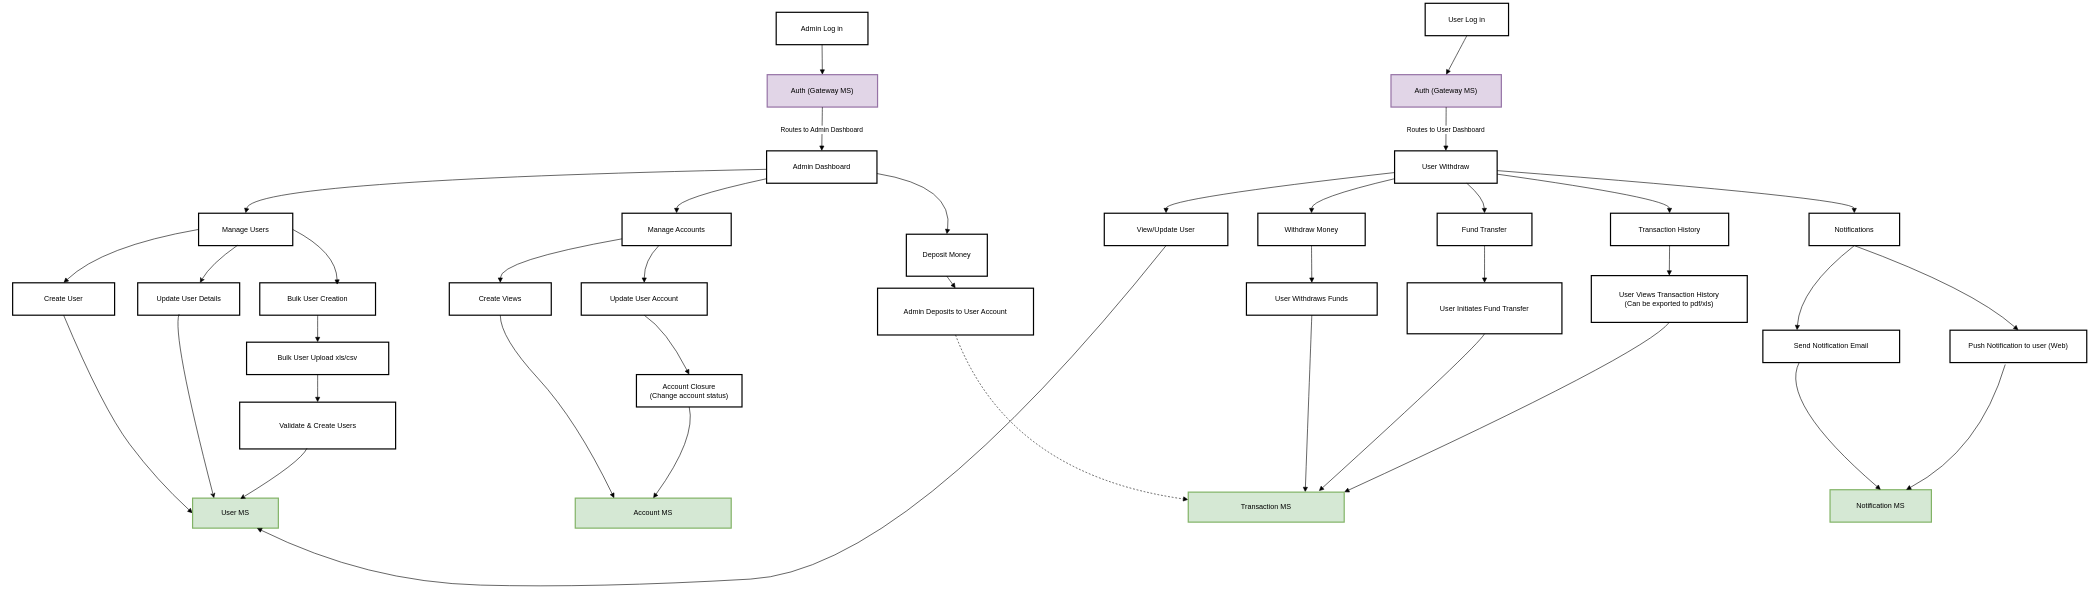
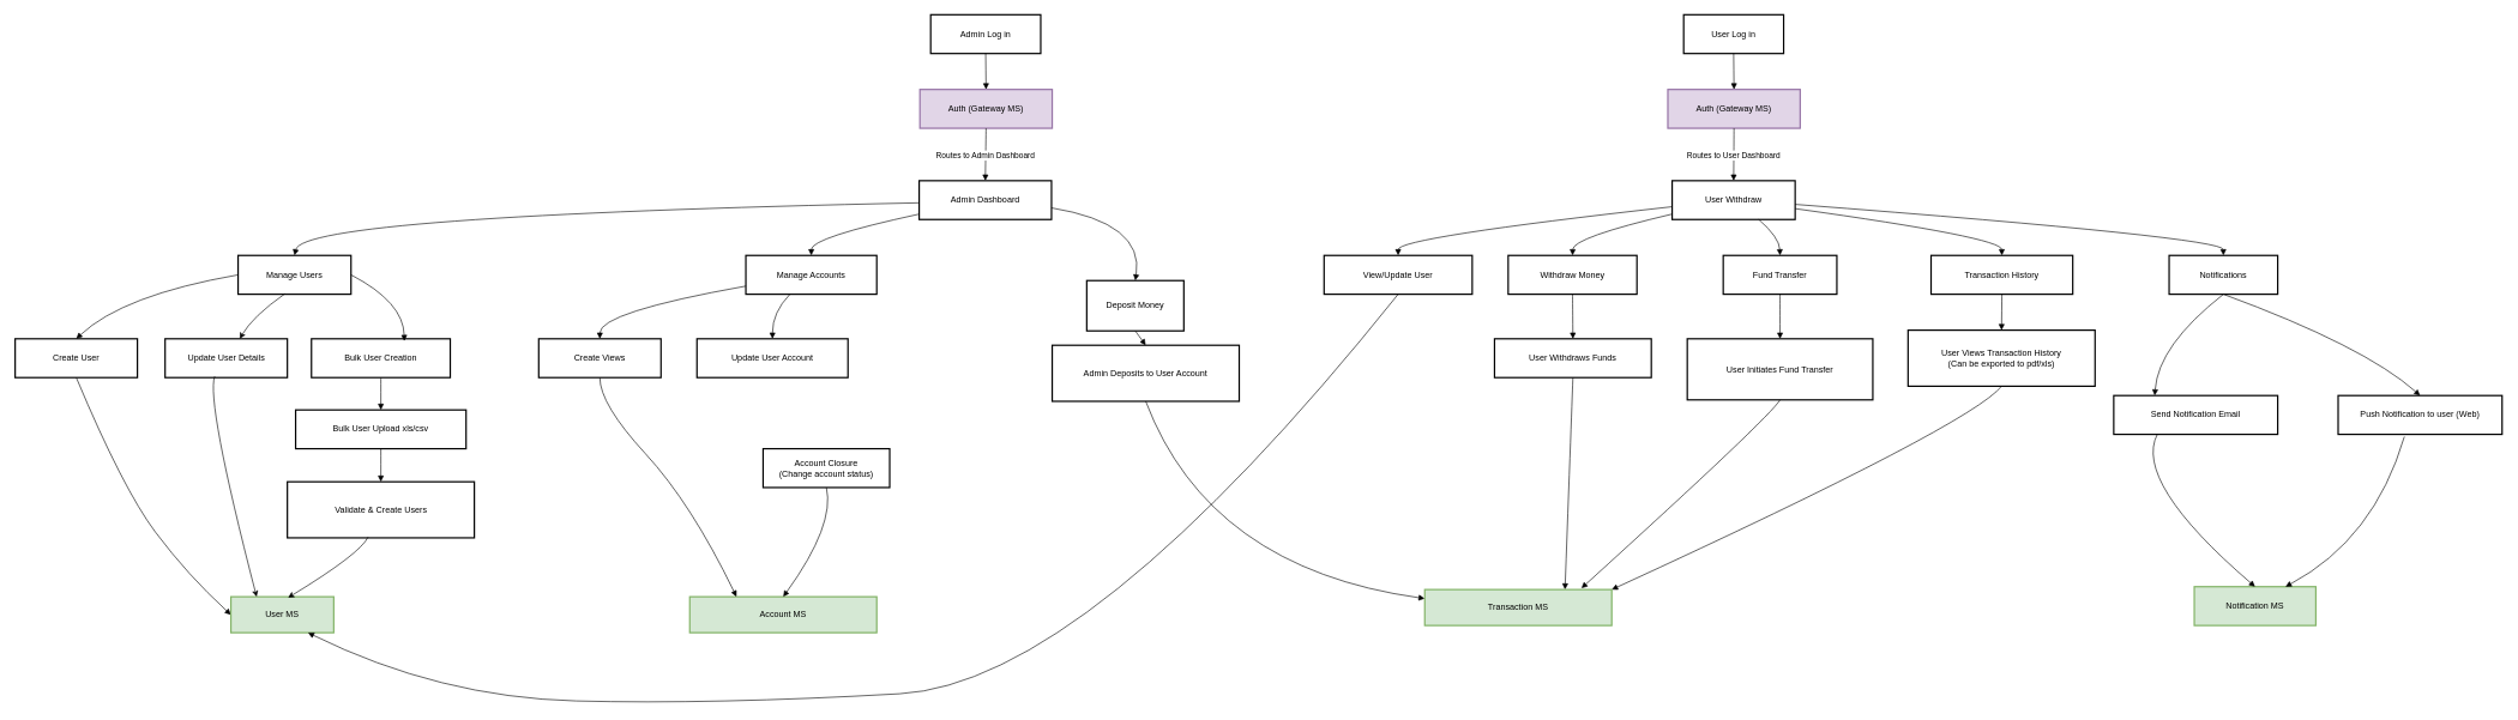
- <mxCell id="4" value="User Log in" style="whiteSpace=wrap;strokeWidth=2;" parent="1" vertex="1"><mxGeometry x="2375" y="5" width="139" height="54" as="geometry" /></mxCell>
+ <mxCell id="4" value="User Log in" style="whiteSpace=wrap;strokeWidth=2;" parent="1" vertex="1"><mxGeometry x="2340" y="20" width="139" height="54" as="geometry" /></mxCell>
- <mxCell id="50" value="" style="curved=1;startArrow=none;endArrow=block;exitX=0.5;exitY=0.99;rounded=0;entryX=0.5;entryY=0;entryDx=0;entryDy=0;" parent="1" source="21" target="22" edge="1"><mxGeometry relative="1" as="geometry"><Array as="points"><mxPoint x="1110" y="550" /></Array><mxPoint x="1110" y="580" as="targetPoint" /></mxGeometry></mxCell>
- <mxCell id="53" value="" style="curved=1;startArrow=none;endArrow=block;exitX=0.5;exitY=1;rounded=0;entryX=0;entryY=0.25;entryDx=0;entryDy=0;dashed=1;" parent="1" source="24" target="68" edge="1"><mxGeometry relative="1" as="geometry"><Array as="points"><mxPoint x="1680" y="790" /></Array></mxGeometry></mxCell>
+ <mxCell id="53" value="" style="curved=1;startArrow=none;endArrow=block;exitX=0.5;exitY=1;rounded=0;entryX=0;entryY=0.25;entryDx=0;entryDy=0;" parent="1" source="24" target="68" edge="1"><mxGeometry relative="1" as="geometry"><Array as="points"><mxPoint x="1680" y="790" /></Array></mxGeometry></mxCell>
